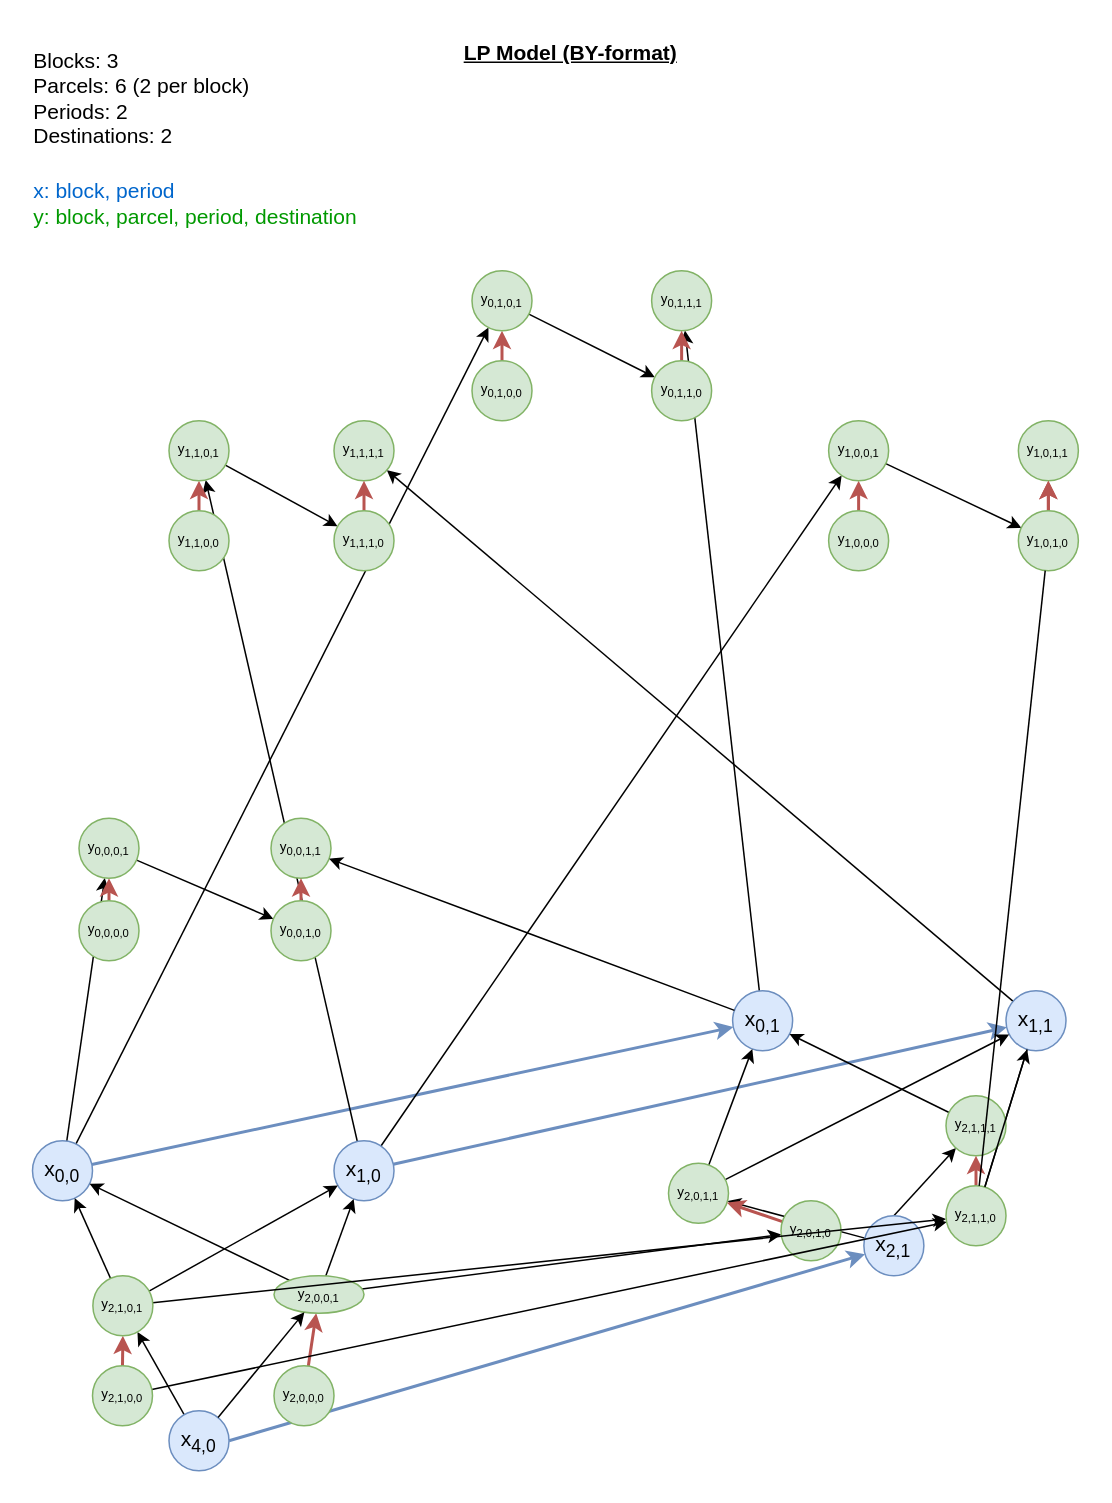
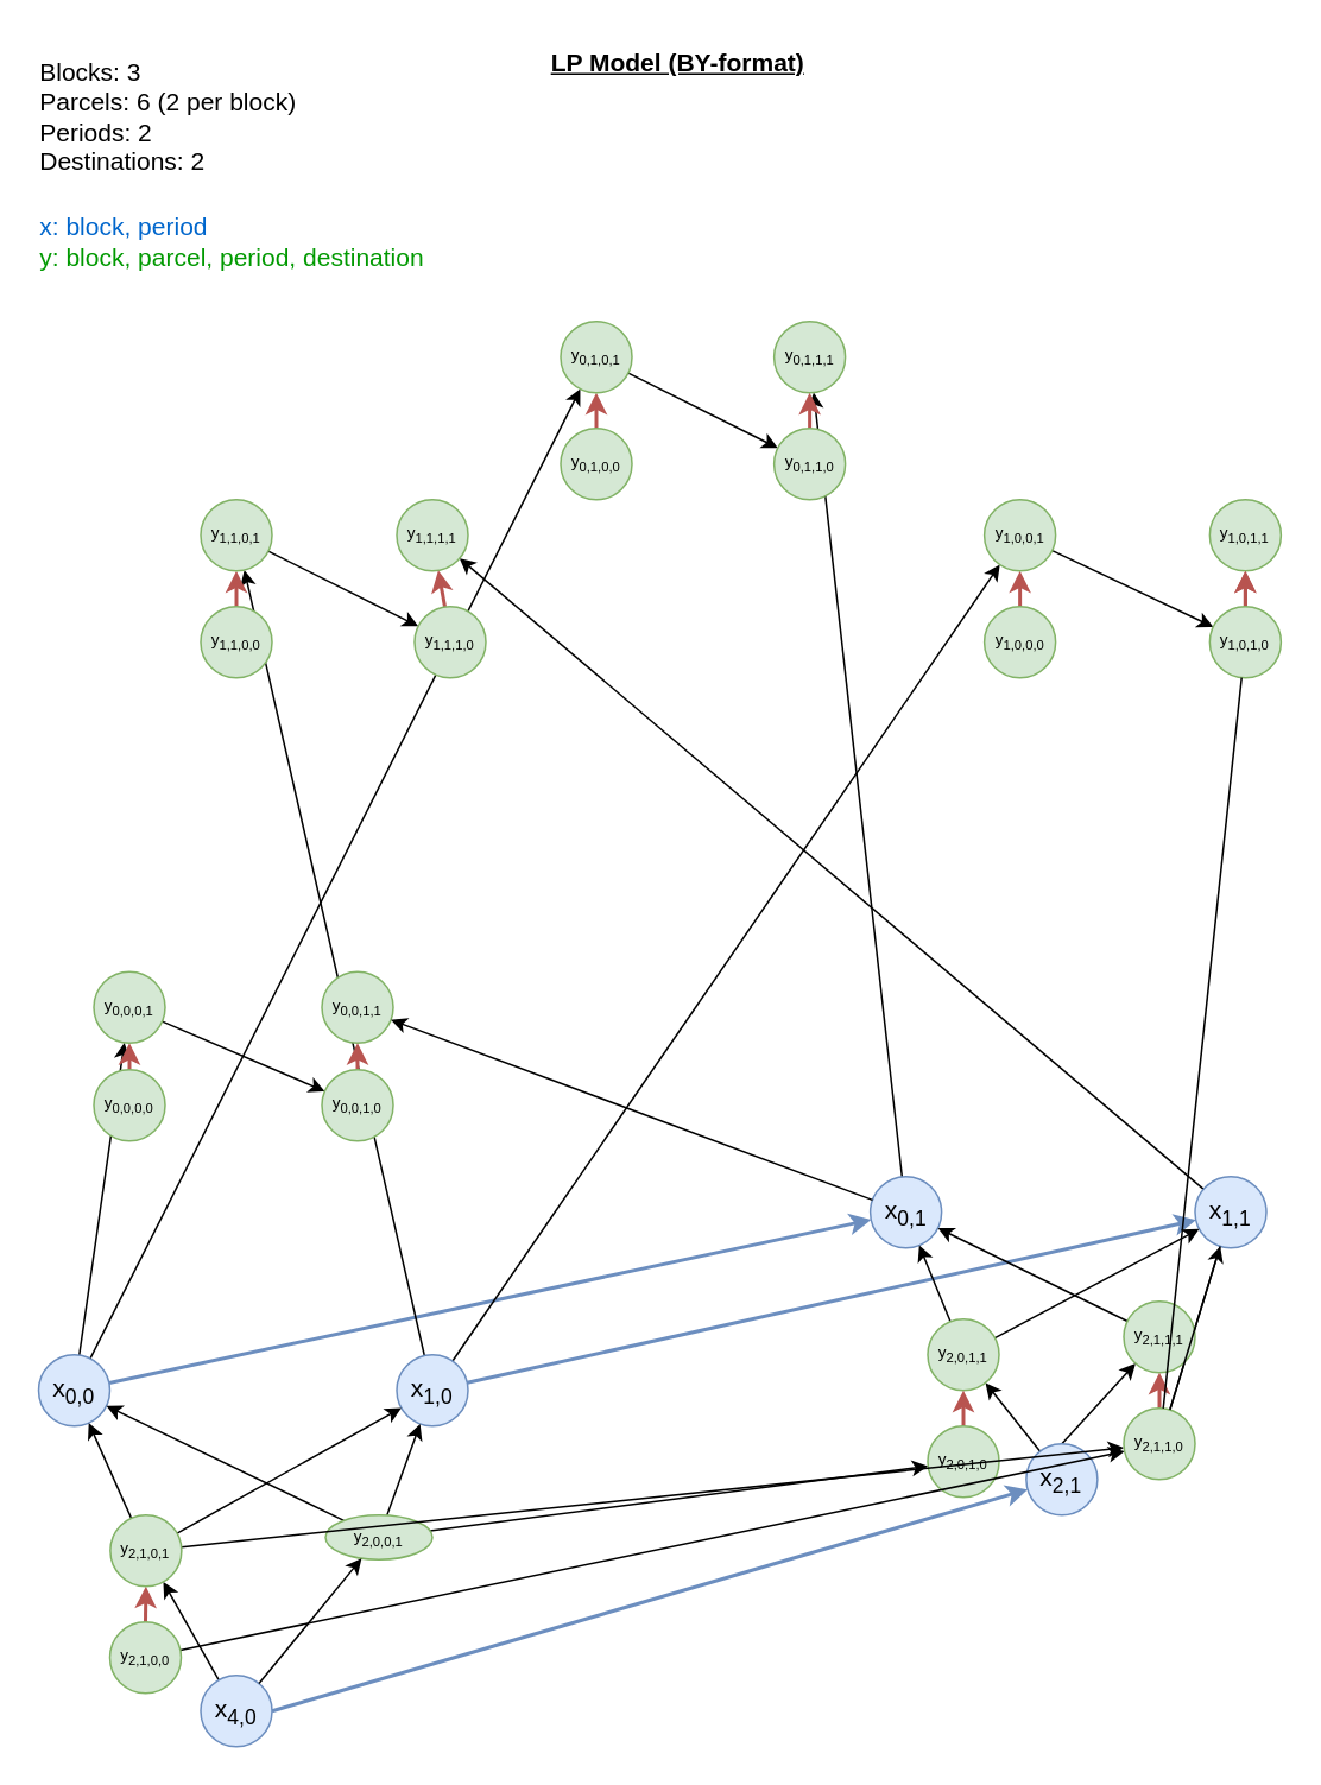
- <mxCell id="50" value="&lt;span style=&quot;font-size: 9px;&quot;&gt;&lt;/span&gt;&lt;span style=&quot;font-size: 9px;&quot;&gt;y&lt;sub&gt;1,1,1,0&lt;/sub&gt;&lt;/span&gt;" style="ellipse;whiteSpace=wrap;html=1;aspect=fixed;fontSize=9;fillColor=#d5e8d4;strokeColor=#82b366;" vertex="1" parent="1"><mxGeometry x="222" y="340" width="40" height="40" as="geometry" /></mxCell>
+ <mxCell id="50" value="&lt;span style=&quot;font-size: 9px;&quot;&gt;&lt;/span&gt;&lt;span style=&quot;font-size: 9px;&quot;&gt;y&lt;sub&gt;1,1,1,0&lt;/sub&gt;&lt;/span&gt;" style="ellipse;whiteSpace=wrap;html=1;aspect=fixed;fontSize=9;fillColor=#d5e8d4;strokeColor=#82b366;" vertex="1" parent="1"><mxGeometry x="232" y="340" width="40" height="40" as="geometry" /></mxCell>
- <mxCell id="58" value="&lt;span style=&quot;font-size: 9px;&quot;&gt;&lt;/span&gt;&lt;span style=&quot;font-size: 9px;&quot;&gt;y&lt;sub&gt;2,0,1,1&lt;/sub&gt;&lt;/span&gt;" style="ellipse;whiteSpace=wrap;html=1;aspect=fixed;fontSize=9;fillColor=#d5e8d4;strokeColor=#82b366;" vertex="1" parent="1"><mxGeometry x="445" y="775" width="40" height="40" as="geometry" /></mxCell>
+ <mxCell id="58" value="&lt;span style=&quot;font-size: 9px;&quot;&gt;&lt;/span&gt;&lt;span style=&quot;font-size: 9px;&quot;&gt;y&lt;sub&gt;2,0,1,1&lt;/sub&gt;&lt;/span&gt;" style="ellipse;whiteSpace=wrap;html=1;aspect=fixed;fontSize=9;fillColor=#d5e8d4;strokeColor=#82b366;" vertex="1" parent="1"><mxGeometry x="520" y="740" width="40" height="40" as="geometry" /></mxCell>
- <mxCell id="51" style="rounded=0;orthogonalLoop=1;jettySize=auto;html=1;fontSize=9;fontColor=#0066CC;strokeColor=#b85450;fillColor=#f8cecc;strokeWidth=2;" edge="1" parent="1" source="74" target="55"><mxGeometry relative="1" as="geometry" /></mxCell>
- <mxCell id="74" value="&lt;span style=&quot;font-size: 9px;&quot;&gt;&lt;span style=&quot;font-size: 9px;&quot;&gt;y&lt;sub&gt;2,0&lt;/sub&gt;&lt;/span&gt;&lt;/span&gt;&lt;span style=&quot;font-size: 9px;&quot;&gt;&lt;sub&gt;,0,0&lt;/sub&gt;&lt;/span&gt;" style="ellipse;whiteSpace=wrap;html=1;aspect=fixed;fontSize=9;fillColor=#d5e8d4;strokeColor=#82b366;" vertex="1" parent="1"><mxGeometry x="182" y="910" width="40" height="40" as="geometry" /></mxCell>
